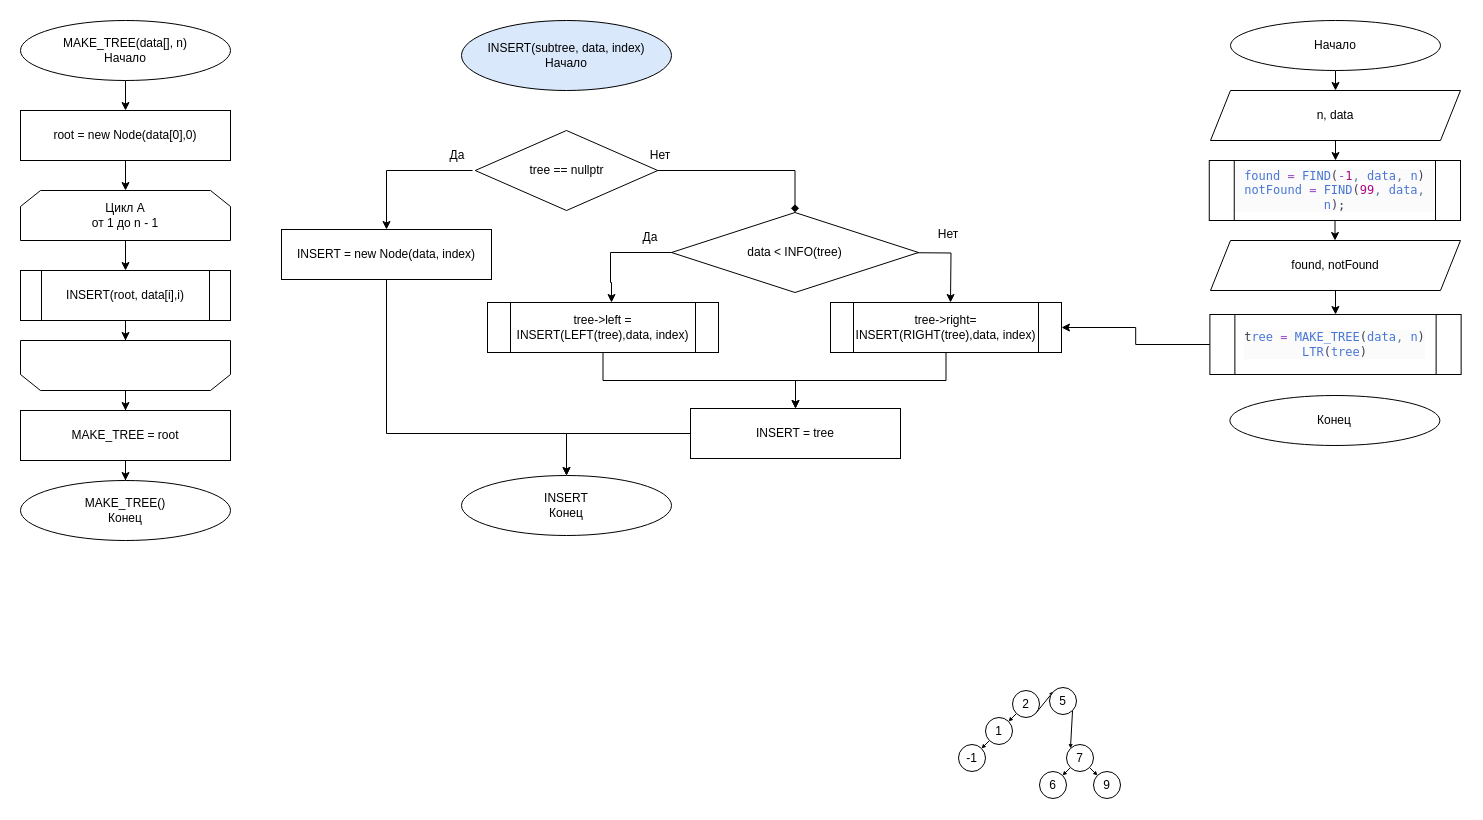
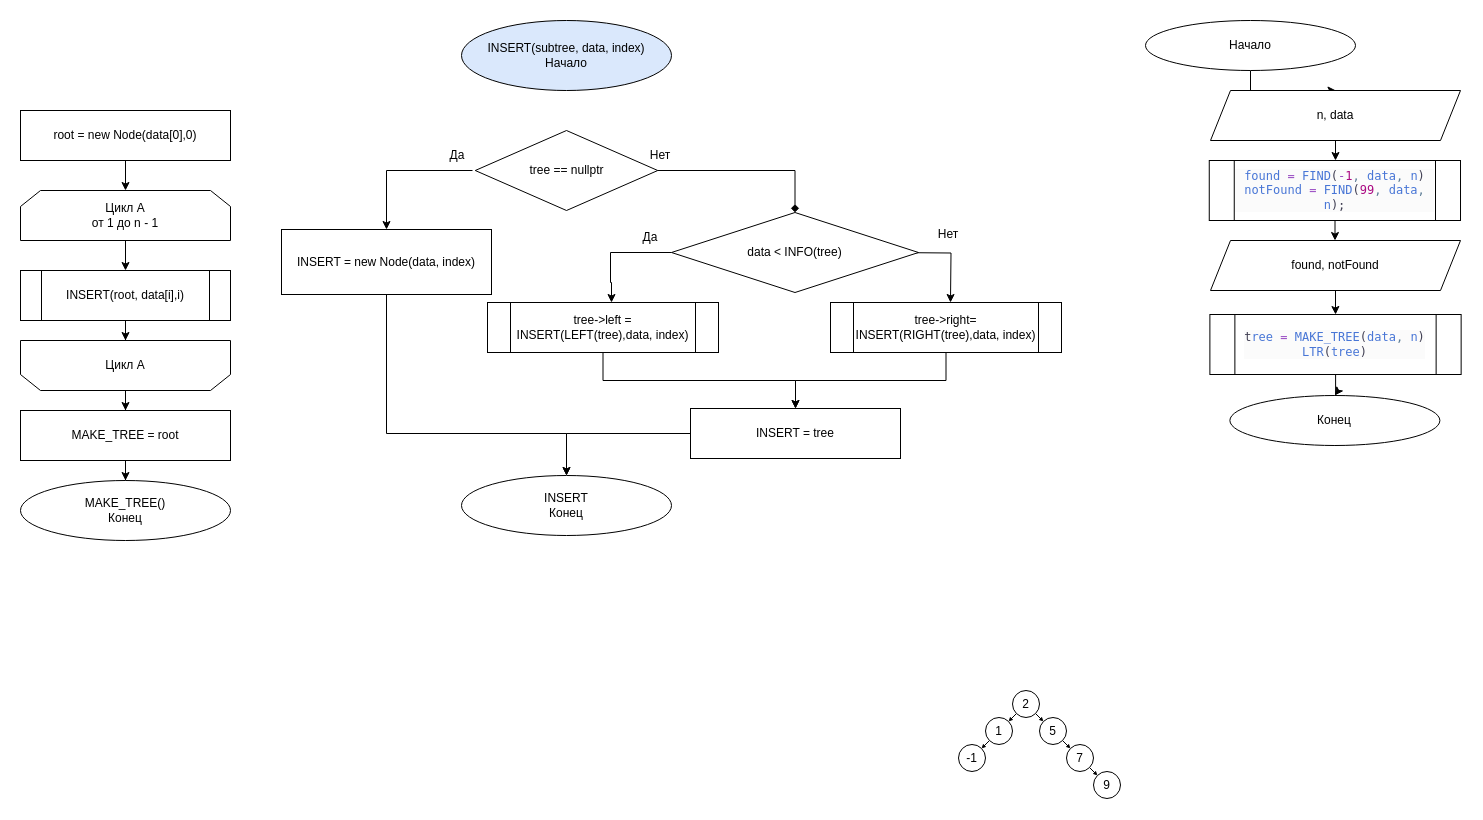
- <mxCell id="37" value="Начало" style="ellipse;whiteSpace=wrap;html=1;" parent="1" vertex="1"><mxGeometry x="1230" y="20" width="210" height="50" as="geometry" /></mxCell>
+ <mxCell id="37" value="Начало" style="ellipse;whiteSpace=wrap;html=1;" parent="1" vertex="1"><mxGeometry x="1145" y="20" width="210" height="50" as="geometry" /></mxCell>
- <mxCell id="3" value="&lt;div&gt;MAKE_TREE(data[], n)&lt;br&gt;Начало&lt;br&gt;&lt;/div&gt;" style="ellipse;whiteSpace=wrap;html=1;" parent="1" vertex="1"><mxGeometry x="20" y="20" width="210" height="60" as="geometry" /></mxCell>
- <mxCell id="2" style="edgeStyle=orthogonalEdgeStyle;rounded=0;orthogonalLoop=1;jettySize=auto;html=1;entryX=0.5;entryY=0;entryDx=0;entryDy=0;" parent="1" source="3" target="5" edge="1"><mxGeometry relative="1" as="geometry" /></mxCell>
- <mxCell id="21" value="INSERT = new Node(data, index)" style="rounded=0;whiteSpace=wrap;html=1;" parent="1" vertex="1"><mxGeometry x="281" y="229" width="210" height="50" as="geometry" /></mxCell>
+ <mxCell id="21" value="INSERT = new Node(data, index)" style="rounded=0;whiteSpace=wrap;html=1;" parent="1" vertex="1"><mxGeometry x="281" y="229" width="210" height="65" as="geometry" /></mxCell>
- <mxCell id="44" style="edgeStyle=orthogonalEdgeStyle;rounded=0;orthogonalLoop=1;jettySize=auto;html=1;" parent="1" source="45" target="32" edge="1"><mxGeometry relative="1" as="geometry" /></mxCell>
+ <mxCell id="44" style="edgeStyle=orthogonalEdgeStyle;rounded=0;orthogonalLoop=1;jettySize=auto;html=1;entryX=0.5;entryY=0;entryDx=0;entryDy=0;" parent="1" source="45" target="46" edge="1"><mxGeometry relative="1" as="geometry" /></mxCell>
+ <mxCell id="12" value="Цикл А" style="text;html=1;strokeColor=none;fillColor=none;align=center;verticalAlign=middle;whiteSpace=wrap;rounded=0;" parent="1" vertex="1"><mxGeometry x="95" y="350" width="60" height="30" as="geometry" /></mxCell>
- <mxCell id="51" value="5" style="ellipse;whiteSpace=wrap;html=1;aspect=fixed;" vertex="1" parent="1"><mxGeometry x="1049" y="687" width="27" height="27" as="geometry" /></mxCell>
+ <mxCell id="51" value="5" style="ellipse;whiteSpace=wrap;html=1;aspect=fixed;" vertex="1" parent="1"><mxGeometry x="1039" y="717" width="27" height="27" as="geometry" /></mxCell>
- <mxCell id="57" style="edgeStyle=none;rounded=0;orthogonalLoop=1;jettySize=auto;html=1;exitX=0;exitY=1;exitDx=0;exitDy=0;entryX=1;entryY=0;entryDx=0;entryDy=0;endSize=2;" edge="1" parent="1" source="59" target="56"><mxGeometry relative="1" as="geometry" /></mxCell>
- <mxCell id="56" value="6" style="ellipse;whiteSpace=wrap;html=1;aspect=fixed;" vertex="1" parent="1"><mxGeometry x="1039" y="771" width="27" height="27" as="geometry" /></mxCell>
